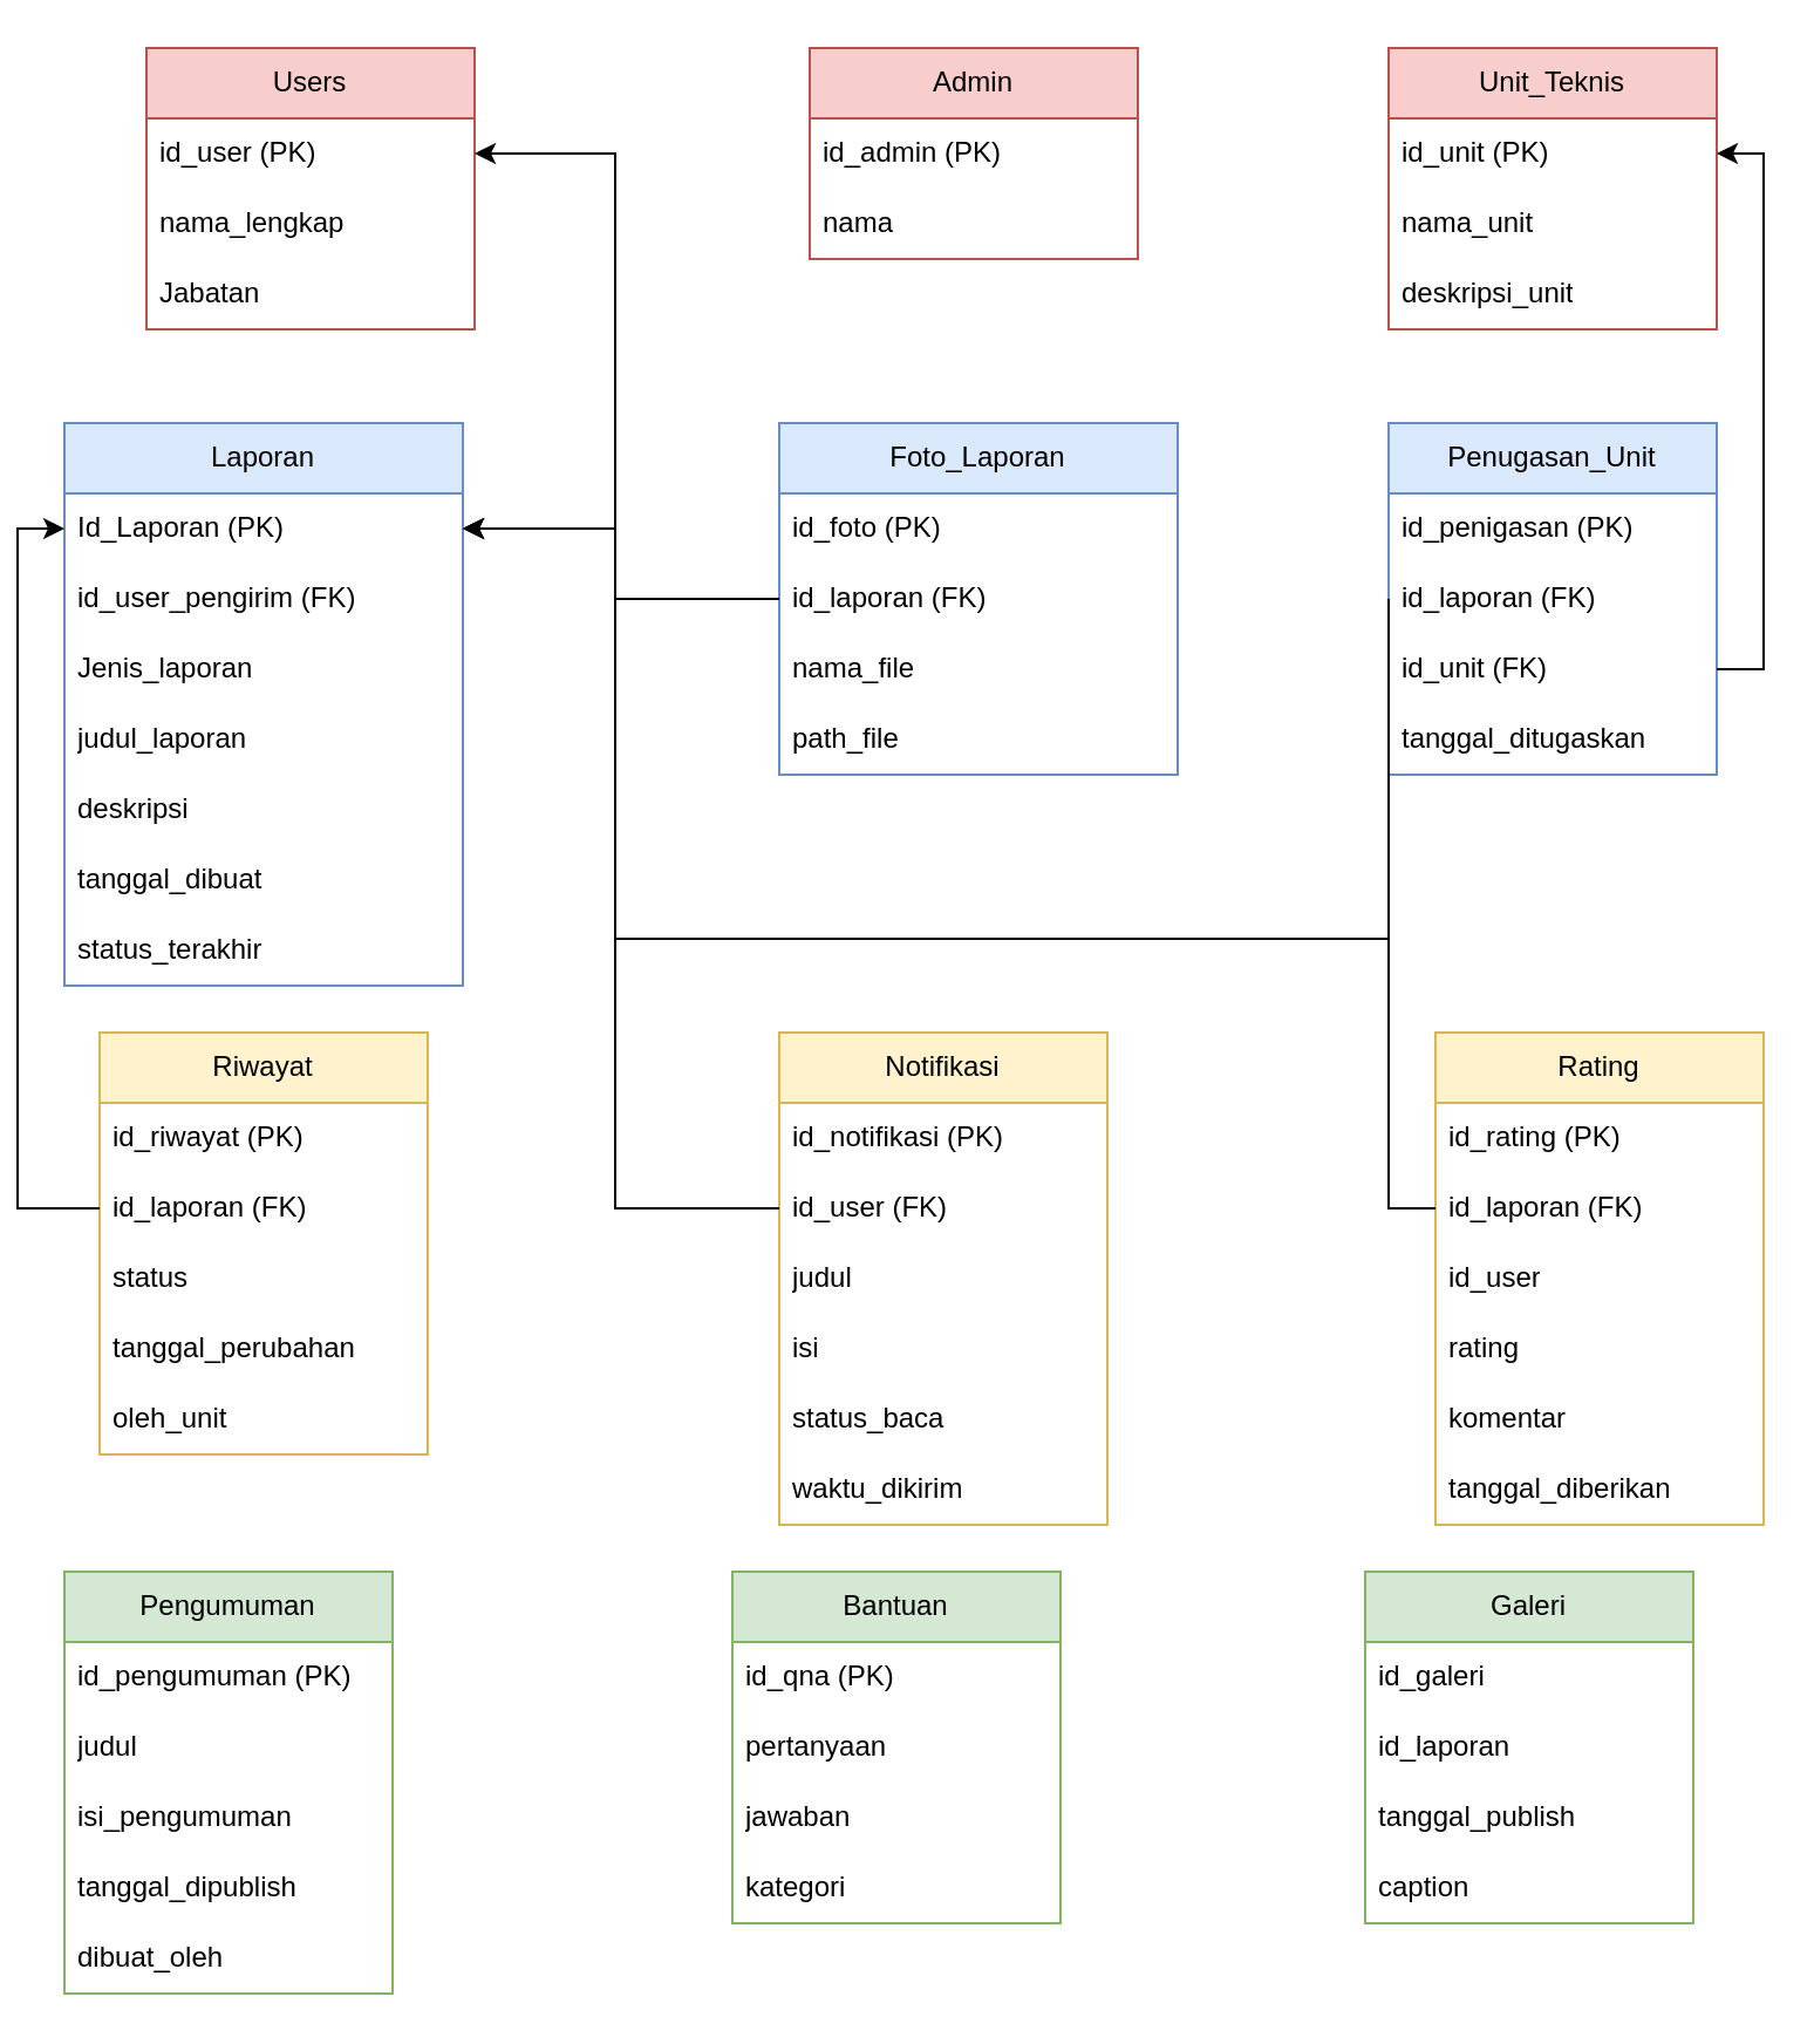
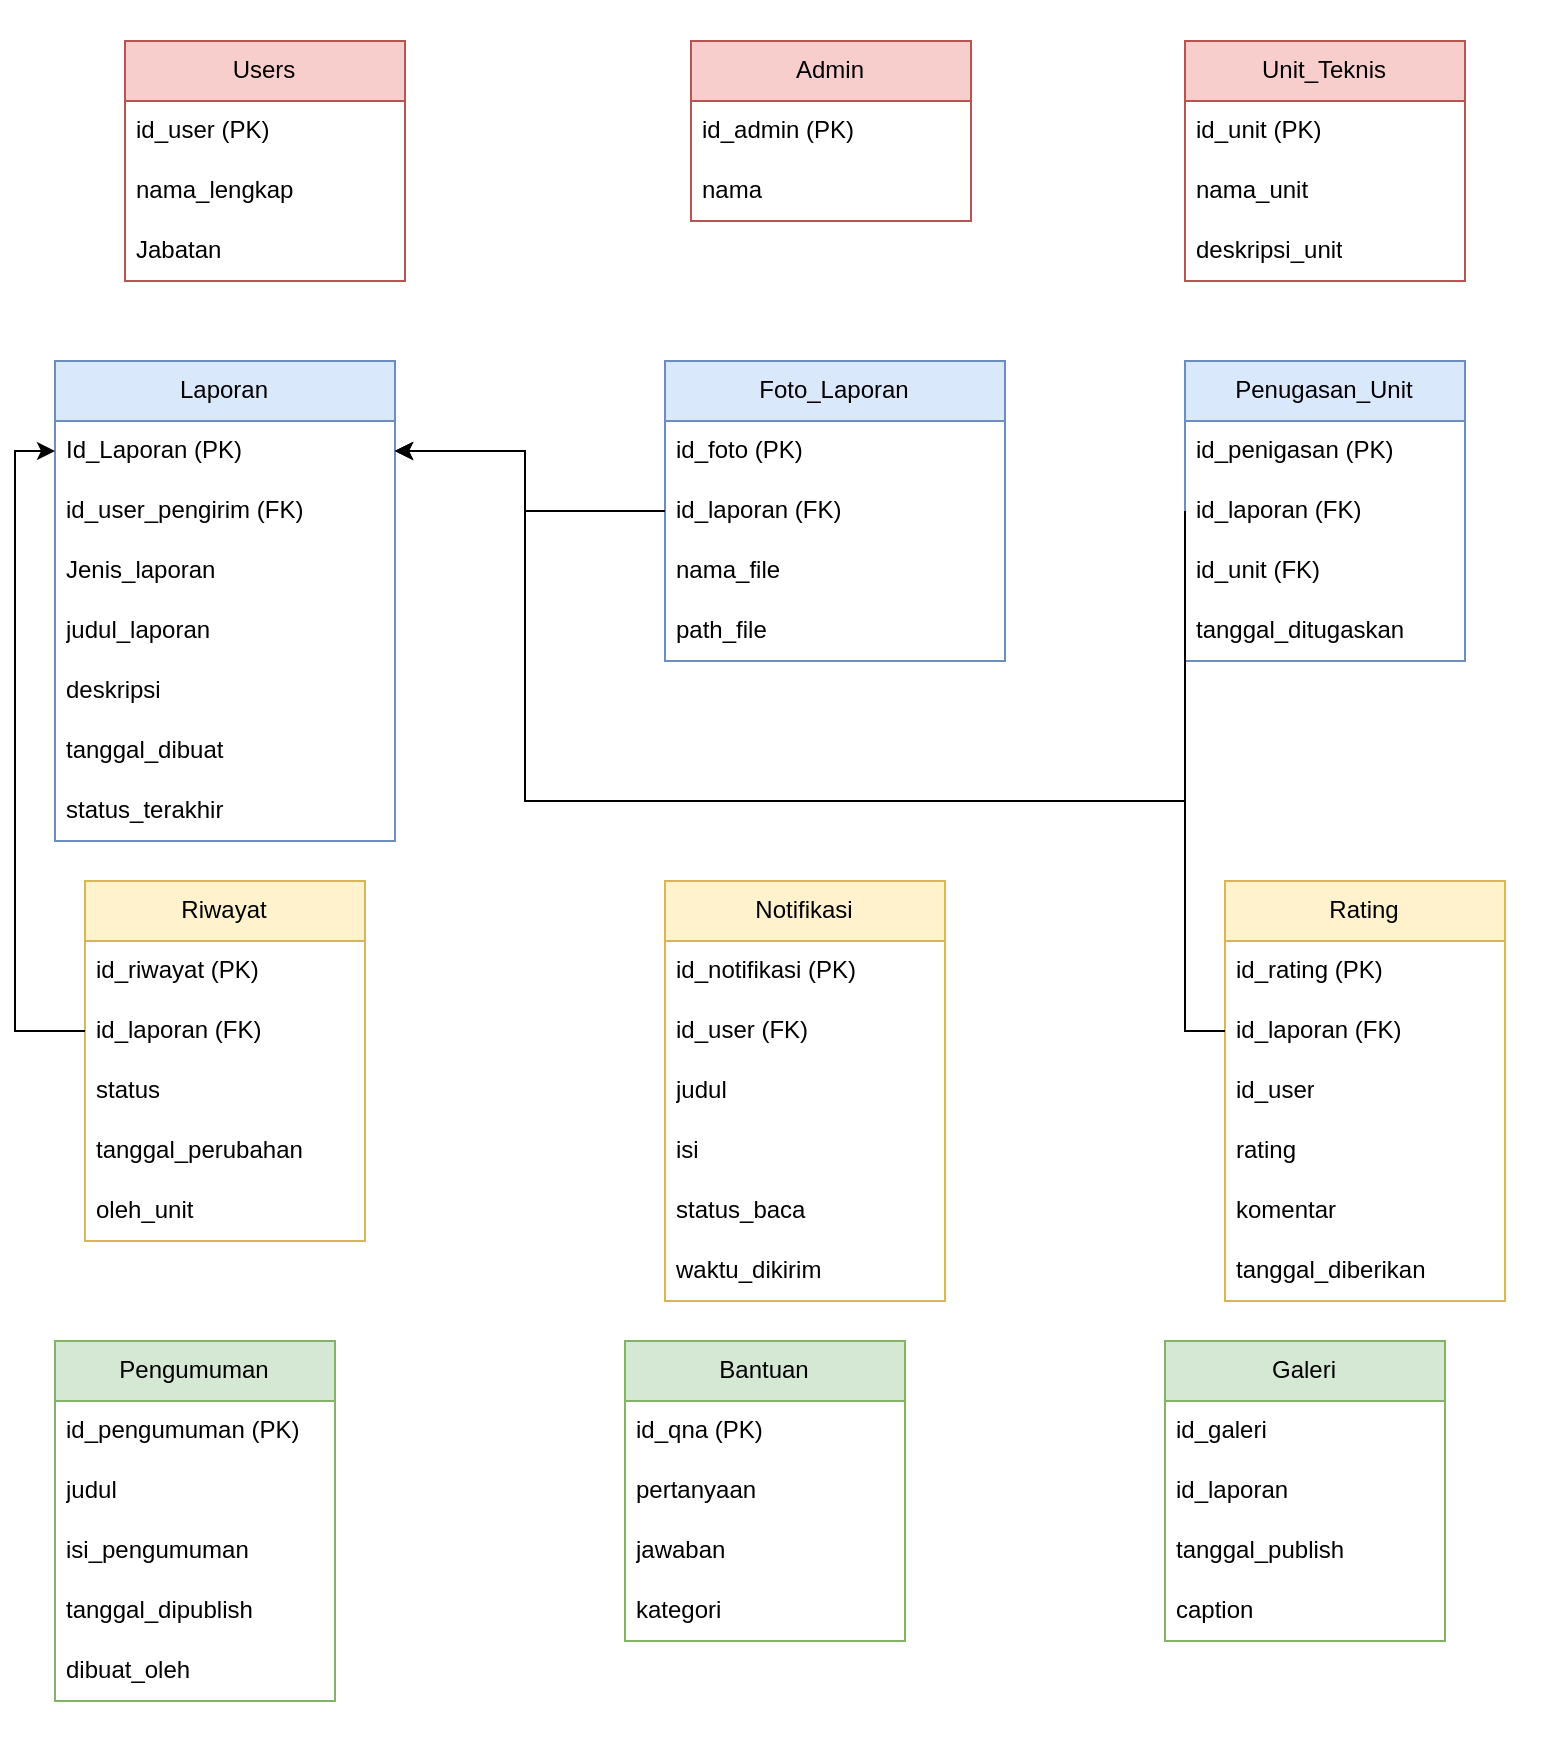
- <mxCell id="72" style="edgeStyle=orthogonalEdgeStyle;rounded=0;orthogonalLoop=1;jettySize=auto;html=1;exitX=0;exitY=0.5;exitDx=0;exitDy=0;entryX=1;entryY=0.5;entryDx=0;entryDy=0;" edge="1" parent="1" source="65" target="3"><mxGeometry relative="1" as="geometry"><Array as="points"><mxPoint x="255" y="515" /><mxPoint x="255" y="65" /></Array></mxGeometry></mxCell>
- <mxCell id="70" style="edgeStyle=orthogonalEdgeStyle;rounded=0;orthogonalLoop=1;jettySize=auto;html=1;exitX=1;exitY=0.5;exitDx=0;exitDy=0;entryX=1;entryY=0.5;entryDx=0;entryDy=0;" edge="1" parent="1" source="45" target="7"><mxGeometry relative="1" as="geometry" /></mxCell>
